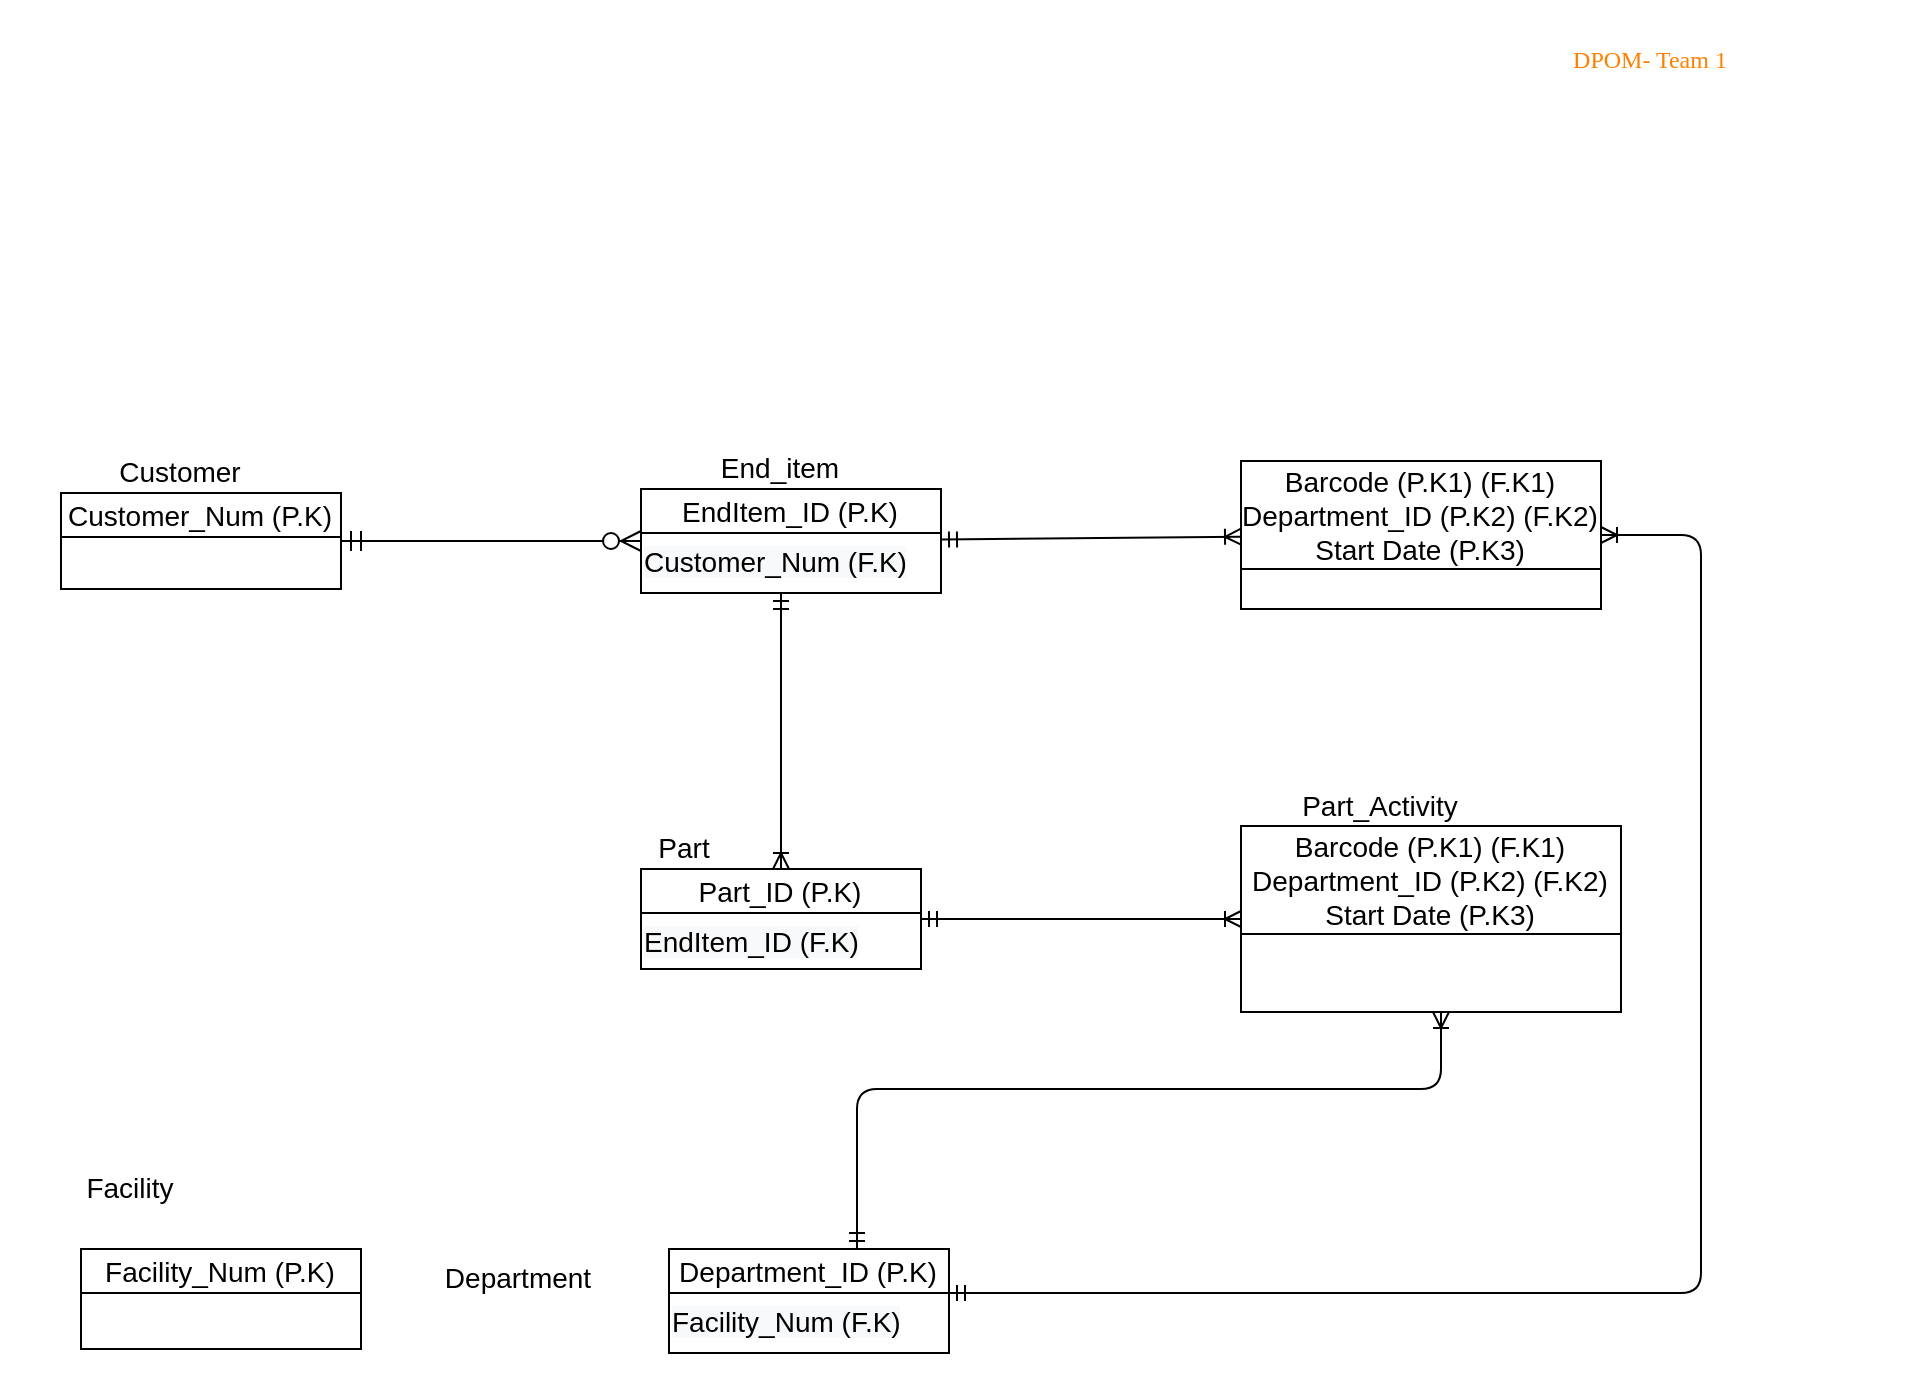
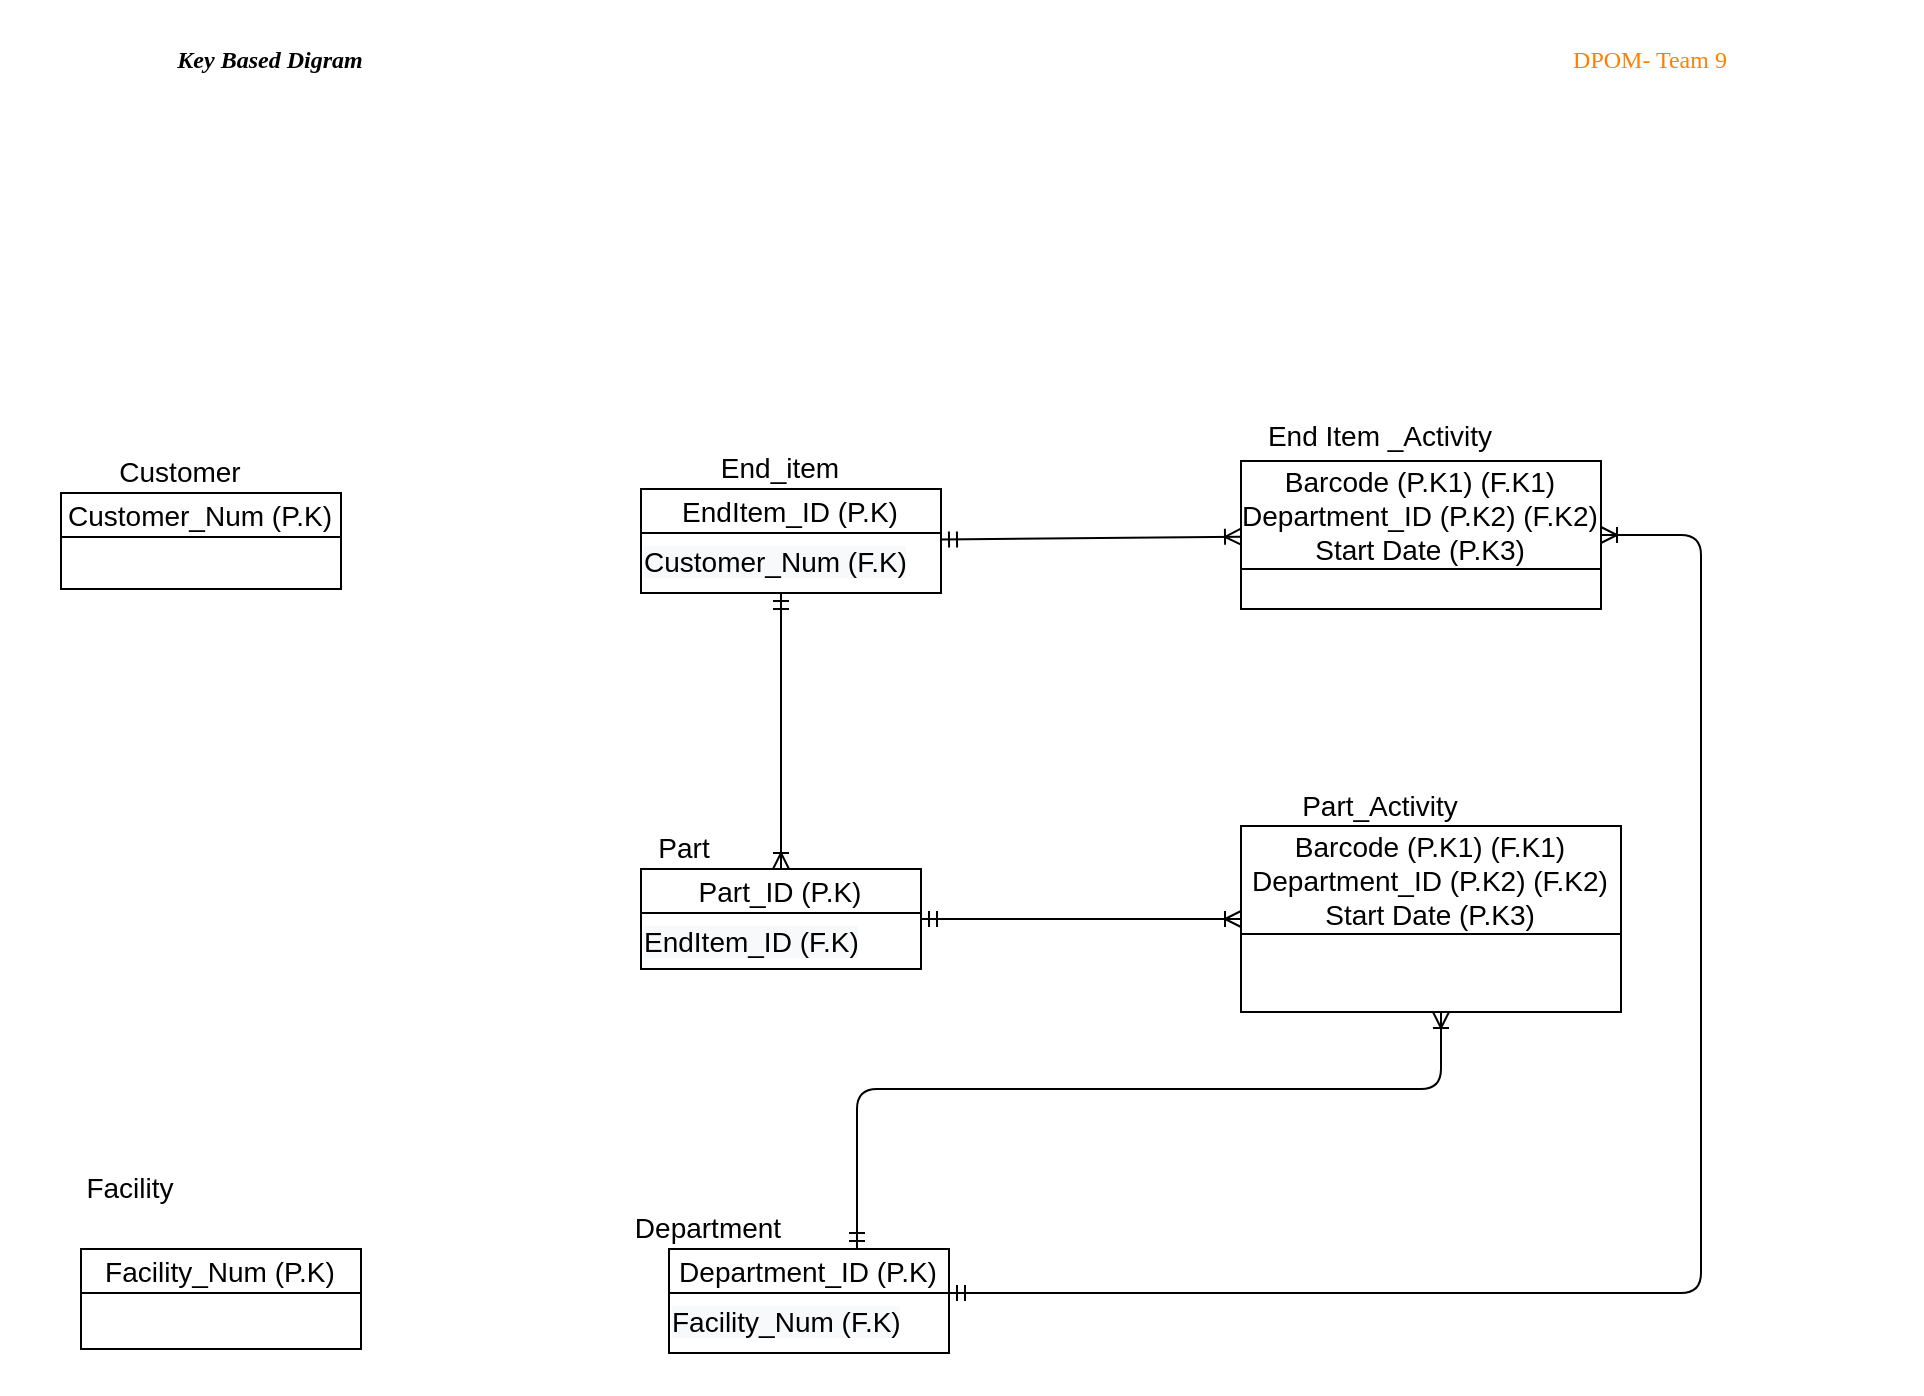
+ <mxCell id="18" value="Key Based Digram" style="text;html=1;strokeColor=none;fillColor=none;align=center;verticalAlign=middle;whiteSpace=wrap;rounded=0;fontFamily=Georgia;fontStyle=3" vertex="1" parent="1"><mxGeometry x="20" y="20" width="230" height="20" as="geometry" /></mxCell>
- <mxCell id="19" value="DPOM- Team 1" style="text;html=1;strokeColor=none;fillColor=none;align=center;verticalAlign=middle;whiteSpace=wrap;rounded=0;fontColor=#FF8000;fontFamily=Georgia;" vertex="1" parent="1"><mxGeometry x="710" y="20" width="230" height="20" as="geometry" /></mxCell>
+ <mxCell id="19" value="DPOM- Team 9" style="text;html=1;strokeColor=none;fillColor=none;align=center;verticalAlign=middle;whiteSpace=wrap;rounded=0;fontColor=#FF8000;fontFamily=Georgia;" vertex="1" parent="1"><mxGeometry x="710" y="20" width="230" height="20" as="geometry" /></mxCell>
+ <mxCell id="5" value="&lt;span style=&quot;font-family: &amp;#34;helvetica&amp;#34; ; font-size: 14px&quot;&gt;End Item _Activity&lt;/span&gt;" style="text;html=1;strokeColor=none;fillColor=none;align=center;verticalAlign=middle;whiteSpace=wrap;rounded=0;fontFamily=Georgia;fontColor=#000000;" vertex="1" parent="1"><mxGeometry x="625" y="208" width="130" height="20" as="geometry" /></mxCell>
- <mxCell id="8" value="" style="edgeStyle=orthogonalEdgeStyle;endArrow=ERzeroToMany;startArrow=ERmandOne;shadow=0;strokeWidth=1;endSize=8;startSize=8;" edge="1" parent="1" source="29" target="22"><mxGeometry width="100" height="100" relative="1" as="geometry"><mxPoint x="170" y="267.5" as="sourcePoint" /><mxPoint x="320" y="267.5" as="targetPoint" /></mxGeometry></mxCell>
- <mxCell id="7" value="&lt;span style=&quot;font-family: &amp;#34;helvetica&amp;#34; ; font-size: 14px&quot;&gt;Department&lt;/span&gt;" style="text;html=1;strokeColor=none;fillColor=none;align=center;verticalAlign=middle;whiteSpace=wrap;rounded=0;fontFamily=Georgia;fontColor=#000000;" vertex="1" parent="1"><mxGeometry x="219" y="629" width="80" height="20" as="geometry" /></mxCell>
+ <mxCell id="7" value="&lt;span style=&quot;font-family: &amp;#34;helvetica&amp;#34; ; font-size: 14px&quot;&gt;Department&lt;/span&gt;" style="text;html=1;strokeColor=none;fillColor=none;align=center;verticalAlign=middle;whiteSpace=wrap;rounded=0;fontFamily=Georgia;fontColor=#000000;" vertex="1" parent="1"><mxGeometry x="314" y="604" width="80" height="20" as="geometry" /></mxCell>
